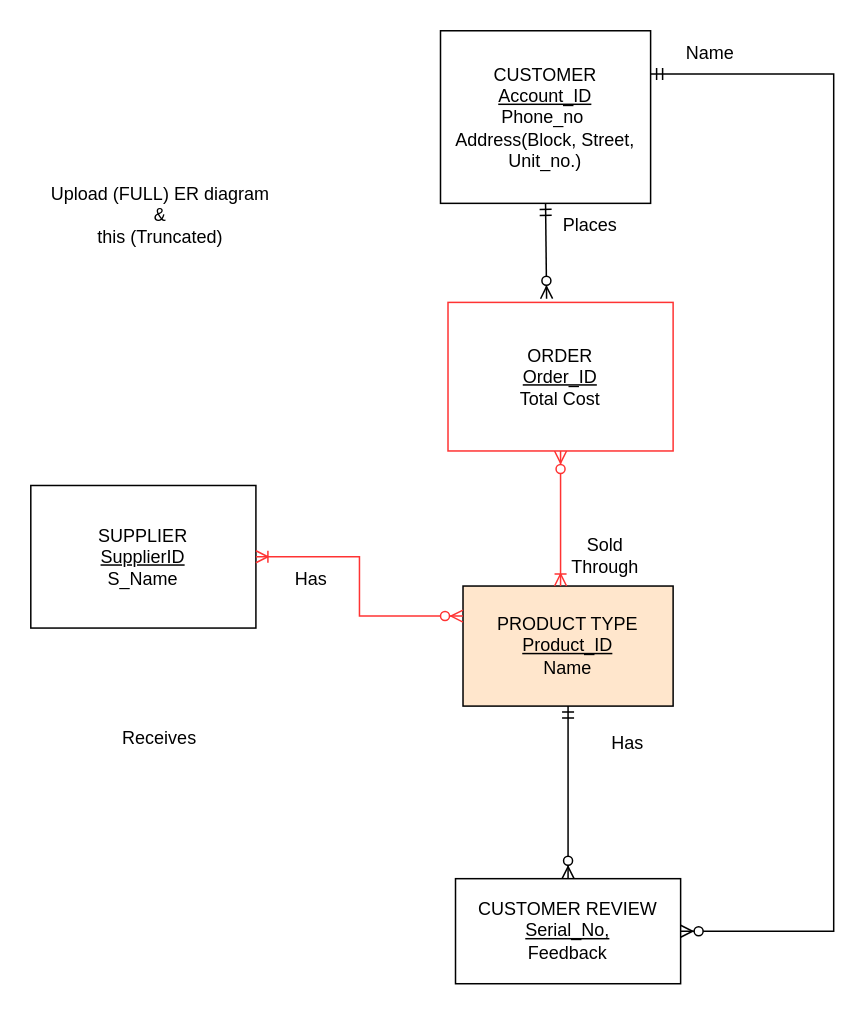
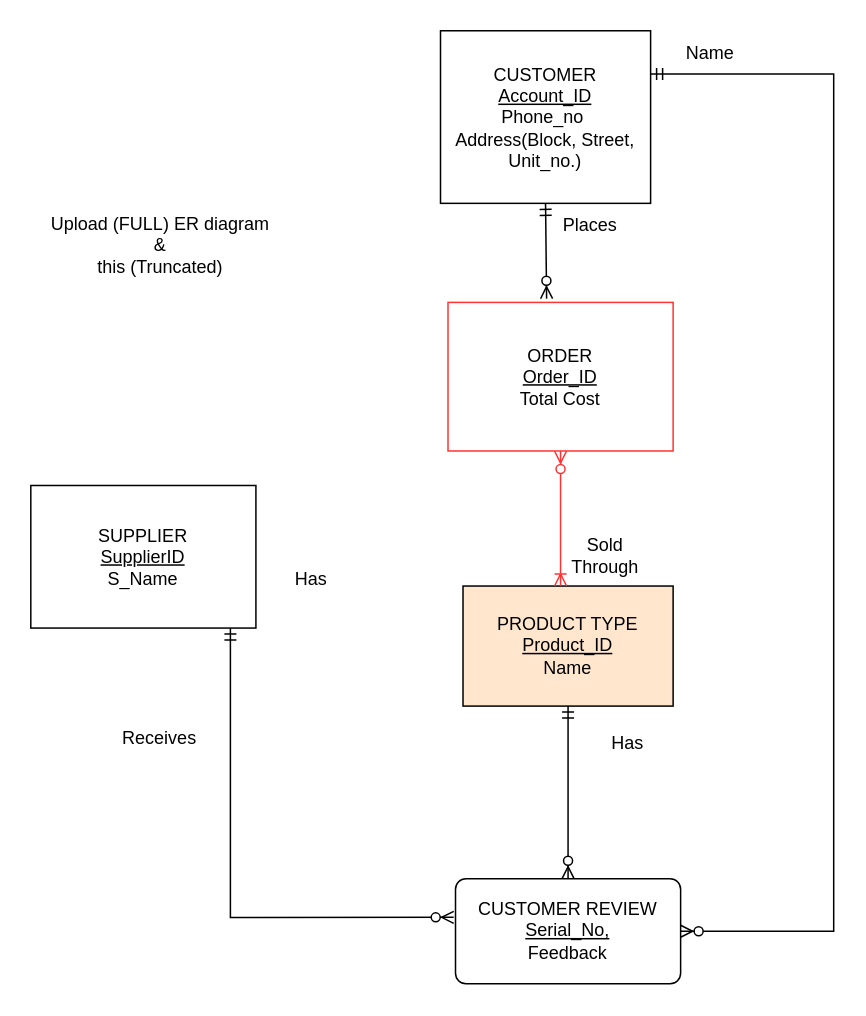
- <mxCell id="19" value="Upload (FULL) ER diagram&lt;br&gt;&amp;amp;&lt;br&gt;this (Truncated)" style="text;html=1;align=center;verticalAlign=middle;resizable=0;points=[];autosize=1;strokeColor=none;fillColor=none;" parent="1" vertex="1"><mxGeometry x="24" y="115" width="163" height="55" as="geometry" /></mxCell>
+ <mxCell id="19" value="Upload (FULL) ER diagram&lt;br&gt;&amp;amp;&lt;br&gt;this (Truncated)" style="text;html=1;align=center;verticalAlign=middle;resizable=0;points=[];autosize=1;strokeColor=none;fillColor=none;" parent="1" vertex="1"><mxGeometry x="24" y="135" width="163" height="55" as="geometry" /></mxCell>
- <mxCell id="17" value="" style="fontSize=12;html=1;endArrow=ERoneToMany;startArrow=ERzeroToMany;rounded=0;fillColor=#FF0000;strokeColor=#FF3333;edgeStyle=orthogonalEdgeStyle;entryX=1;entryY=0.5;entryDx=0;entryDy=0;exitX=0;exitY=0.25;exitDx=0;exitDy=0;" parent="1" source="3" target="4" edge="1"><mxGeometry width="100" height="100" relative="1" as="geometry"><mxPoint x="263" y="270" as="sourcePoint" /><mxPoint x="263" y="360" as="targetPoint" /></mxGeometry></mxCell>
+ <mxCell id="9" value="" style="edgeStyle=orthogonalEdgeStyle;fontSize=12;html=1;endArrow=ERzeroToMany;startArrow=ERmandOne;rounded=0;entryX=-0.008;entryY=0.368;entryDx=0;entryDy=0;entryPerimeter=0;" parent="1" source="4" target="8" edge="1"><mxGeometry width="100" height="100" relative="1" as="geometry"><mxPoint x="153" y="310" as="sourcePoint" /><mxPoint x="243" y="610" as="targetPoint" /><Array as="points"><mxPoint x="153" y="611" /></Array></mxGeometry></mxCell>
- <mxCell id="8" value="CUSTOMER REVIEW&lt;br&gt;&lt;u&gt;Serial_No,&lt;/u&gt;&lt;br&gt;Feedback" style="arcSize=10;whiteSpace=wrap;html=1;align=center;rounded=0;" parent="1" vertex="1"><mxGeometry x="303" y="585" width="150" height="70" as="geometry" /></mxCell>
+ <mxCell id="8" value="CUSTOMER REVIEW&lt;br&gt;&lt;u&gt;Serial_No,&lt;/u&gt;&lt;br&gt;Feedback" style="rounded=1;arcSize=10;whiteSpace=wrap;html=1;align=center;" parent="1" vertex="1"><mxGeometry x="303" y="585" width="150" height="70" as="geometry" /></mxCell>
